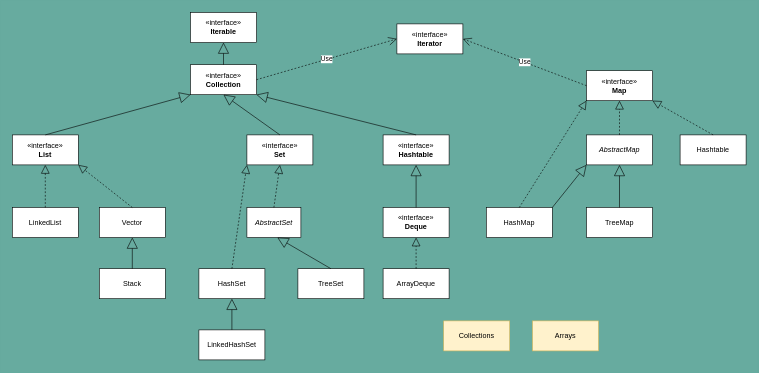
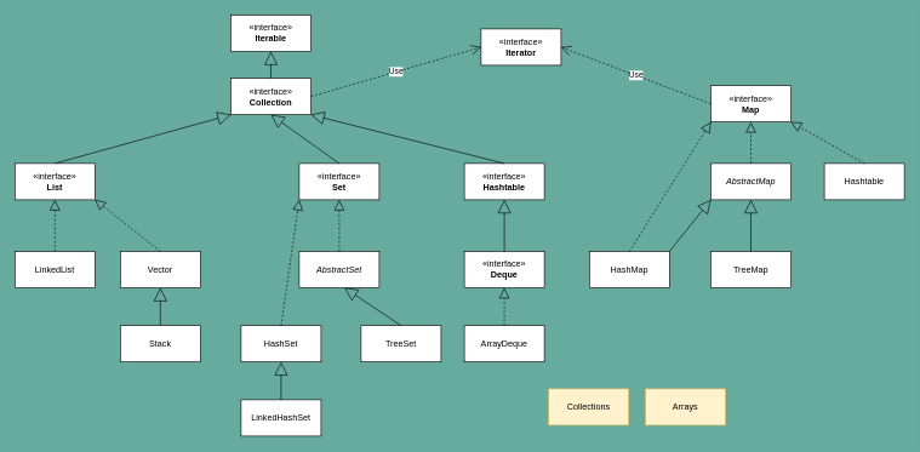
- <mxCell id="26" value="&lt;i&gt;AbstractSet&lt;/i&gt;" style="html=1;whiteSpace=wrap;" parent="1" vertex="1"><mxGeometry x="411" y="345" width="90" height="50" as="geometry" /></mxCell>
+ <mxCell id="26" value="&lt;i&gt;AbstractSet&lt;/i&gt;" style="html=1;whiteSpace=wrap;" parent="1" vertex="1"><mxGeometry x="411" y="345" width="110" height="50" as="geometry" /></mxCell>
- <mxCell id="40" value="Collections" style="html=1;whiteSpace=wrap;fillColor=#fff2cc;strokeColor=#d6b656;" parent="1" vertex="1"><mxGeometry x="739" y="534" width="110" height="50" as="geometry" /></mxCell>
+ <mxCell id="40" value="Collections" style="html=1;whiteSpace=wrap;fillColor=#fff2cc;strokeColor=#d6b656;" parent="1" vertex="1"><mxGeometry x="754" y="534" width="110" height="50" as="geometry" /></mxCell>
